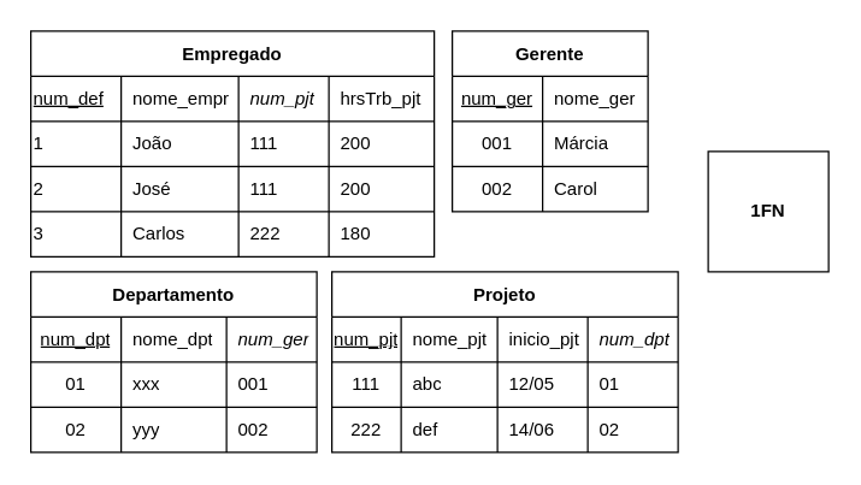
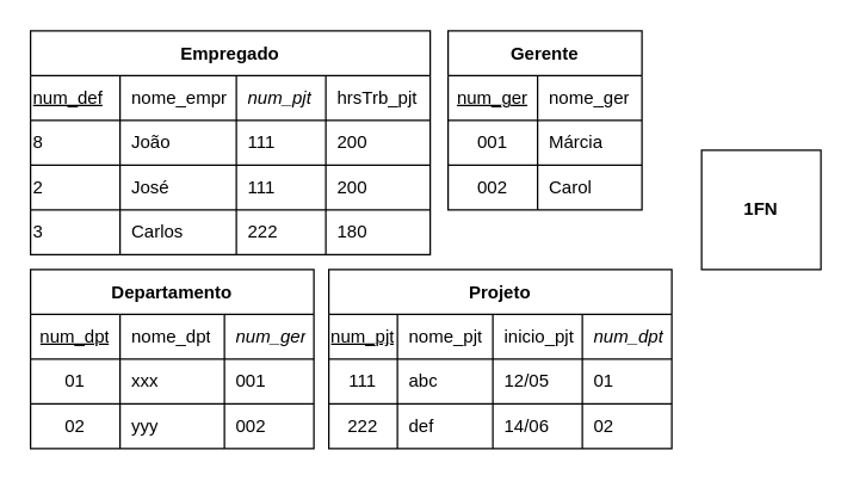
- <mxCell id="9" value="1" style="shape=partialRectangle;html=1;whiteSpace=wrap;connectable=0;fillColor=none;top=0;left=0;bottom=0;right=0;overflow=hidden;pointerEvents=1;align=left;" parent="8" vertex="1"><mxGeometry width="60" height="30" as="geometry"><mxRectangle width="60" height="30" as="alternateBounds" /></mxGeometry></mxCell>
+ <mxCell id="9" value="8" style="shape=partialRectangle;html=1;whiteSpace=wrap;connectable=0;fillColor=none;top=0;left=0;bottom=0;right=0;overflow=hidden;pointerEvents=1;align=left;" parent="8" vertex="1"><mxGeometry width="60" height="30" as="geometry"><mxRectangle width="60" height="30" as="alternateBounds" /></mxGeometry></mxCell>
